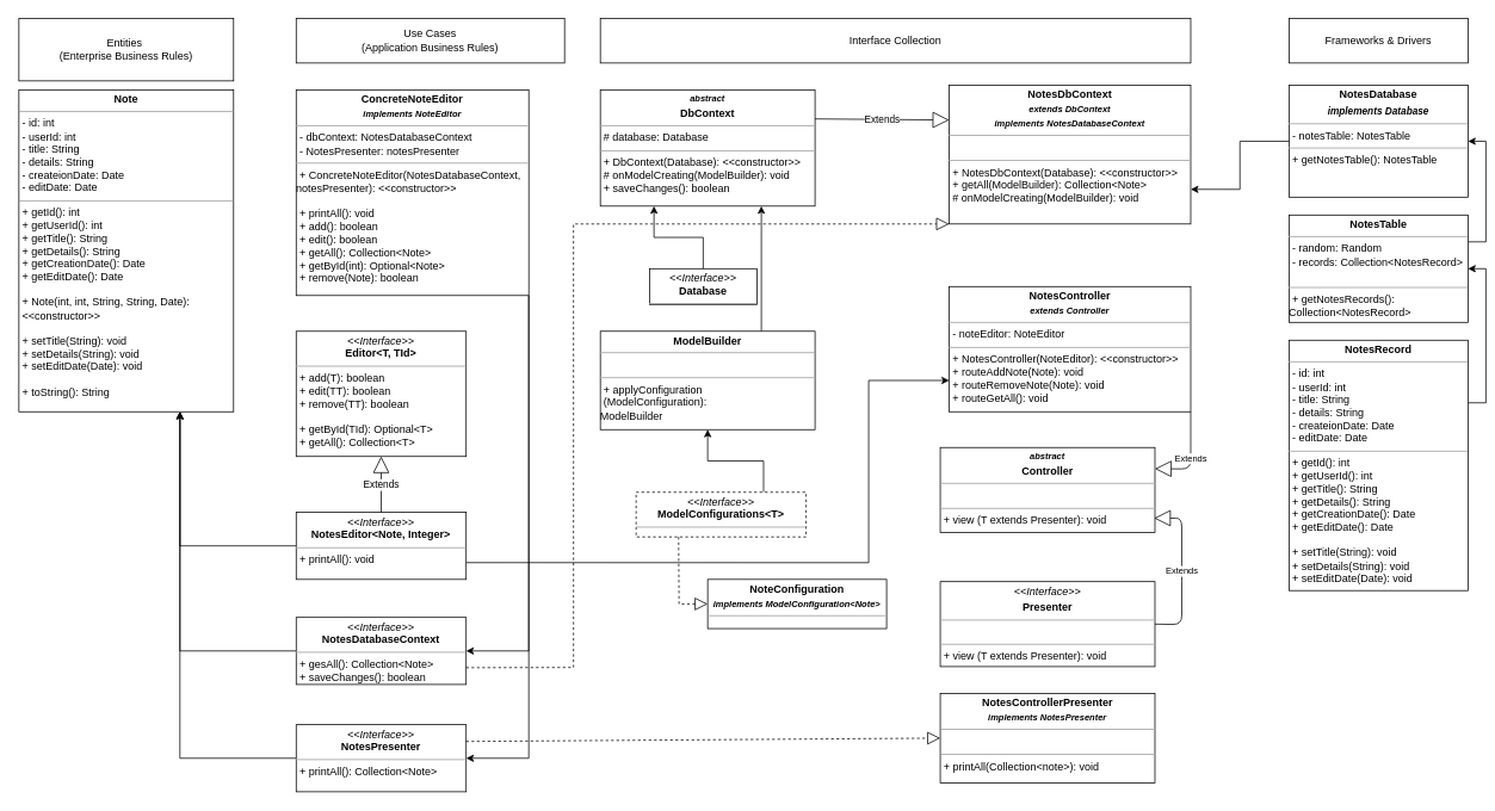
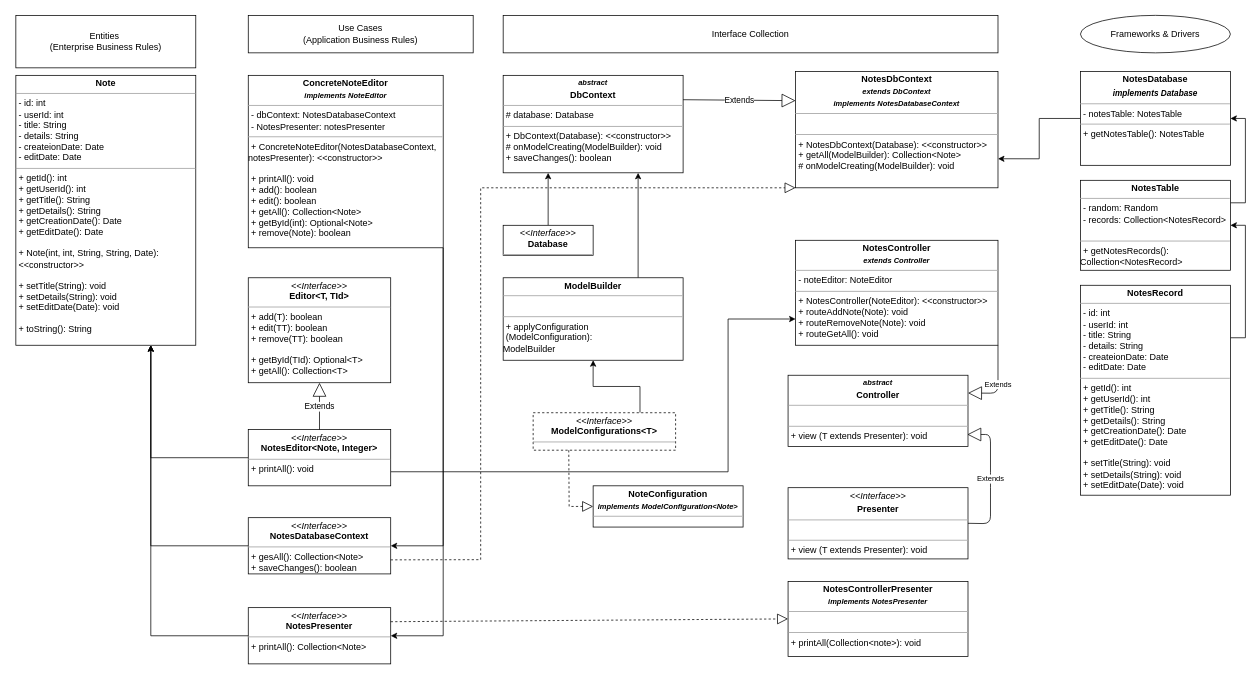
- <mxCell id="31" value="Frameworks &amp;amp; Drivers" style="rounded=0;whiteSpace=wrap;html=1;" vertex="1" parent="1"><mxGeometry x="1440" y="20" width="200" height="50" as="geometry" /></mxCell>
+ <mxCell id="31" value="Frameworks &amp;amp; Drivers" style="ellipse;whiteSpace=wrap;html=1;" vertex="1" parent="1"><mxGeometry x="1440" y="20" width="200" height="50" as="geometry" /></mxCell>
- <mxCell id="16" value="&lt;p style=&quot;margin:0px;margin-top:4px;text-align:center;&quot;&gt;&lt;i&gt;&amp;lt;&amp;lt;Interface&amp;gt;&amp;gt;&lt;/i&gt;&lt;br&gt;&lt;b&gt;Database&lt;/b&gt;&lt;/p&gt;&lt;hr size=&quot;1&quot;&gt;&lt;p style=&quot;margin:0px;margin-left:4px;&quot;&gt;&lt;br&gt;&lt;/p&gt;" style="verticalAlign=top;align=left;overflow=fill;fontSize=12;fontFamily=Helvetica;html=1;" parent="1" vertex="1"><mxGeometry x="725" y="300" width="120" height="40" as="geometry" /></mxCell>
+ <mxCell id="16" value="&lt;p style=&quot;margin:0px;margin-top:4px;text-align:center;&quot;&gt;&lt;i&gt;&amp;lt;&amp;lt;Interface&amp;gt;&amp;gt;&lt;/i&gt;&lt;br&gt;&lt;b&gt;Database&lt;/b&gt;&lt;/p&gt;&lt;hr size=&quot;1&quot;&gt;&lt;p style=&quot;margin:0px;margin-left:4px;&quot;&gt;&lt;br&gt;&lt;/p&gt;" style="verticalAlign=top;align=left;overflow=fill;fontSize=12;fontFamily=Helvetica;html=1;" parent="1" vertex="1"><mxGeometry x="670" y="300" width="120" height="40" as="geometry" /></mxCell>
